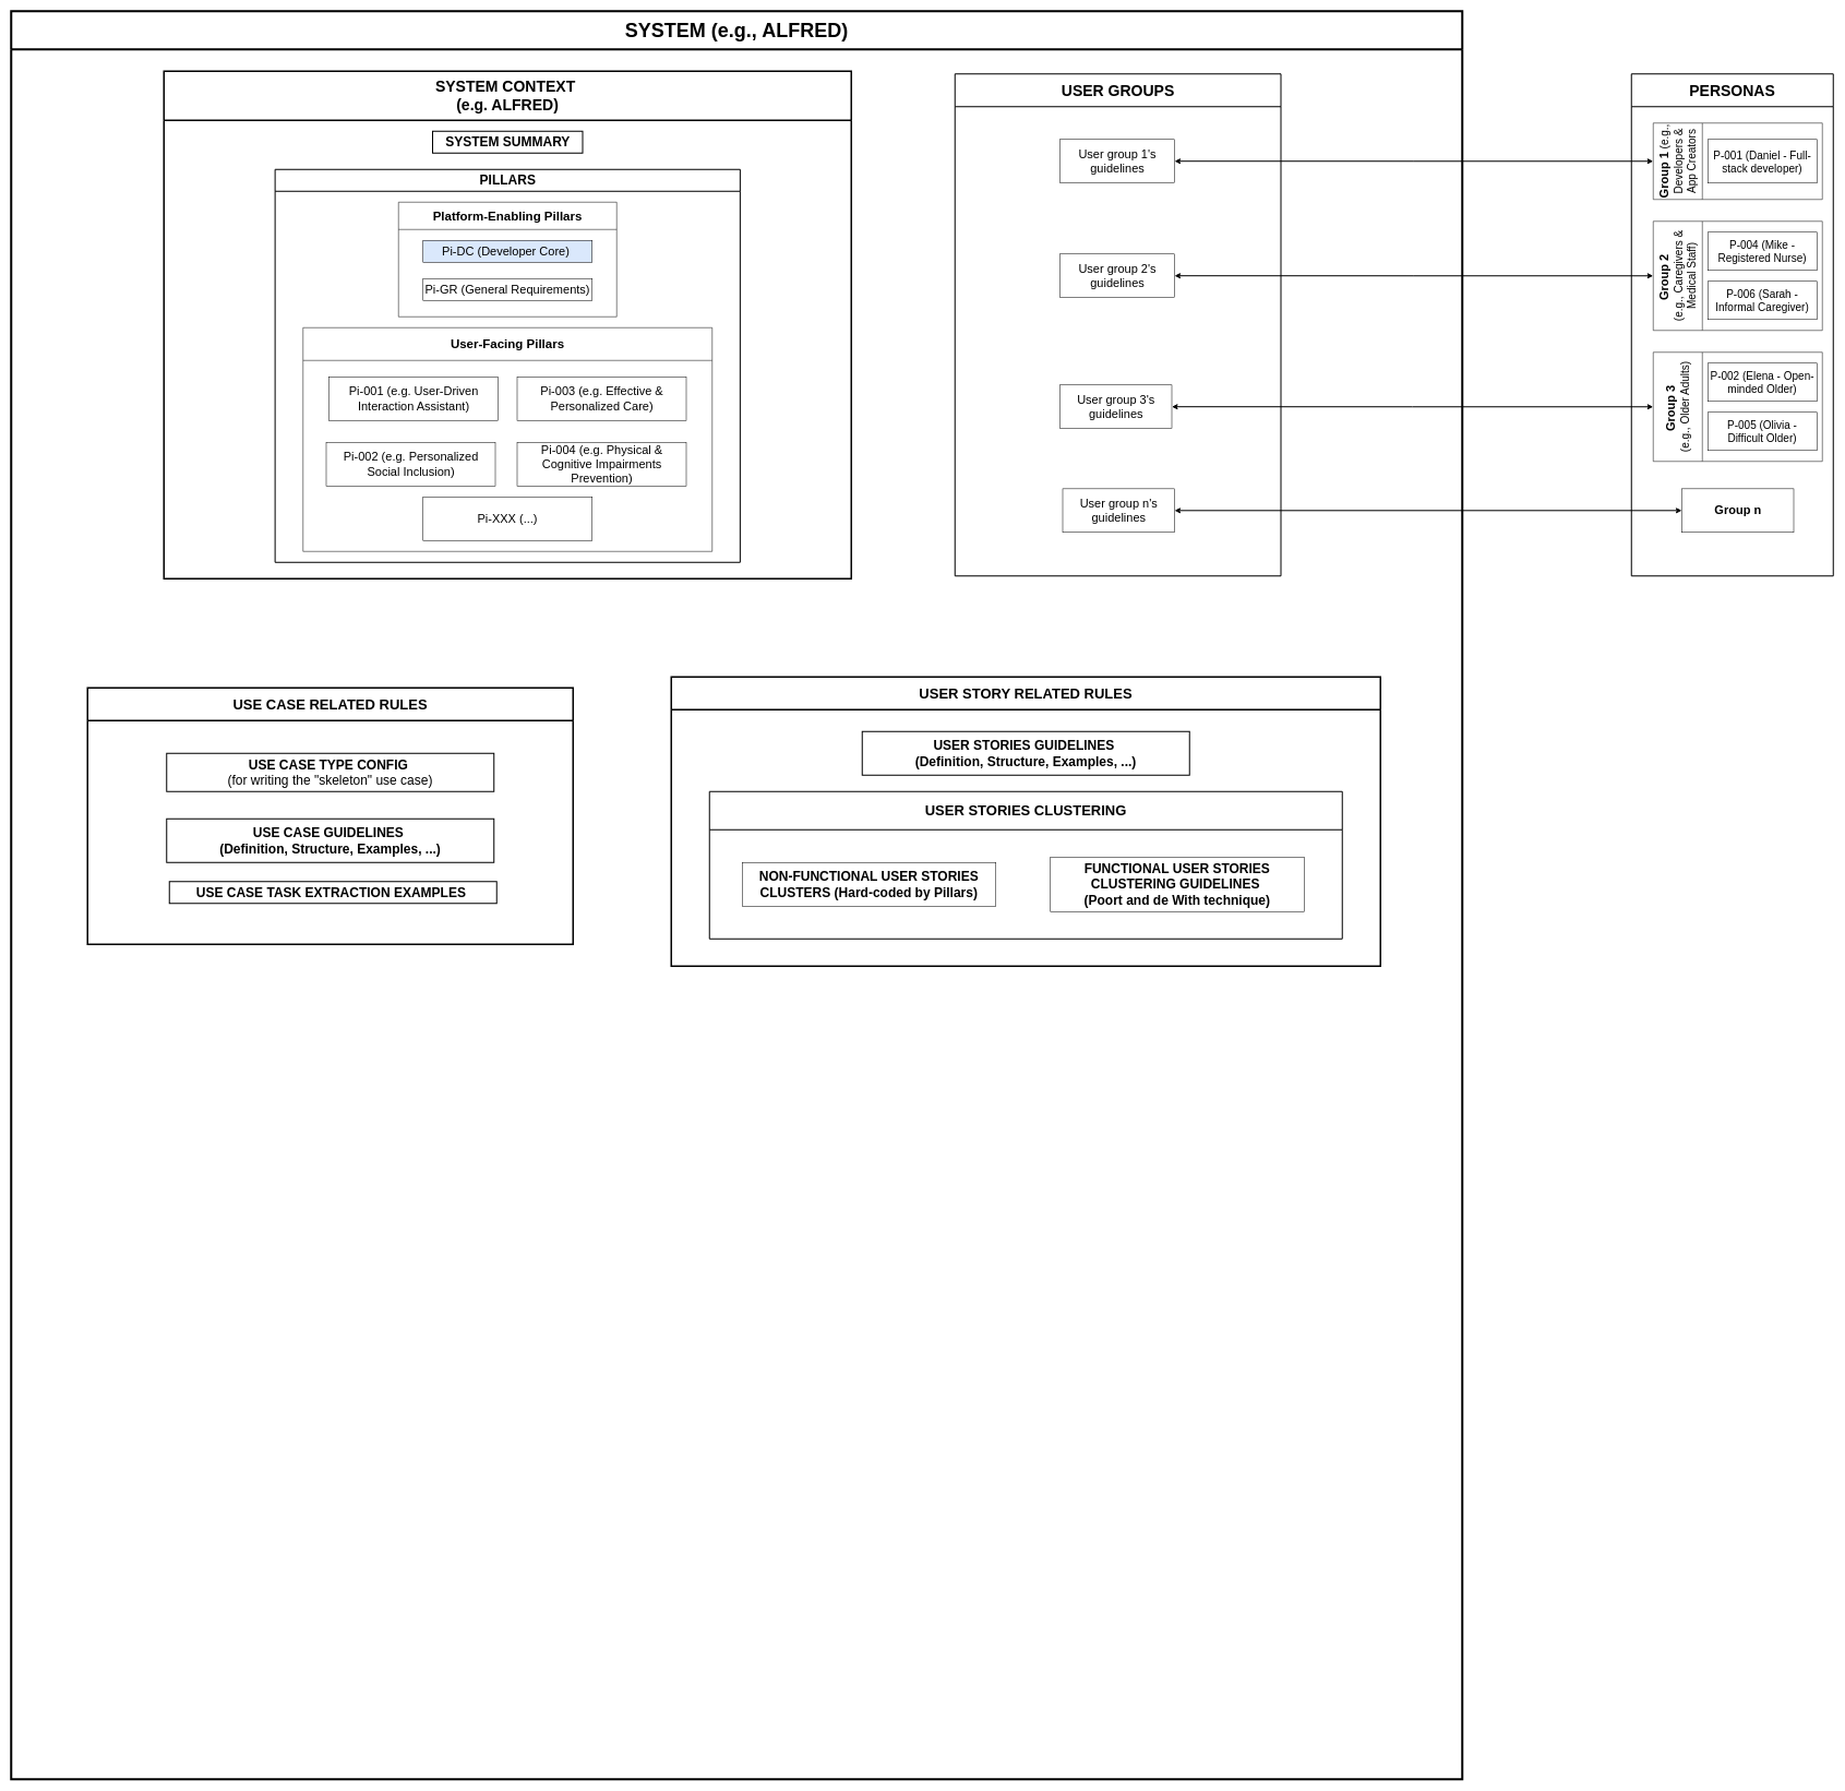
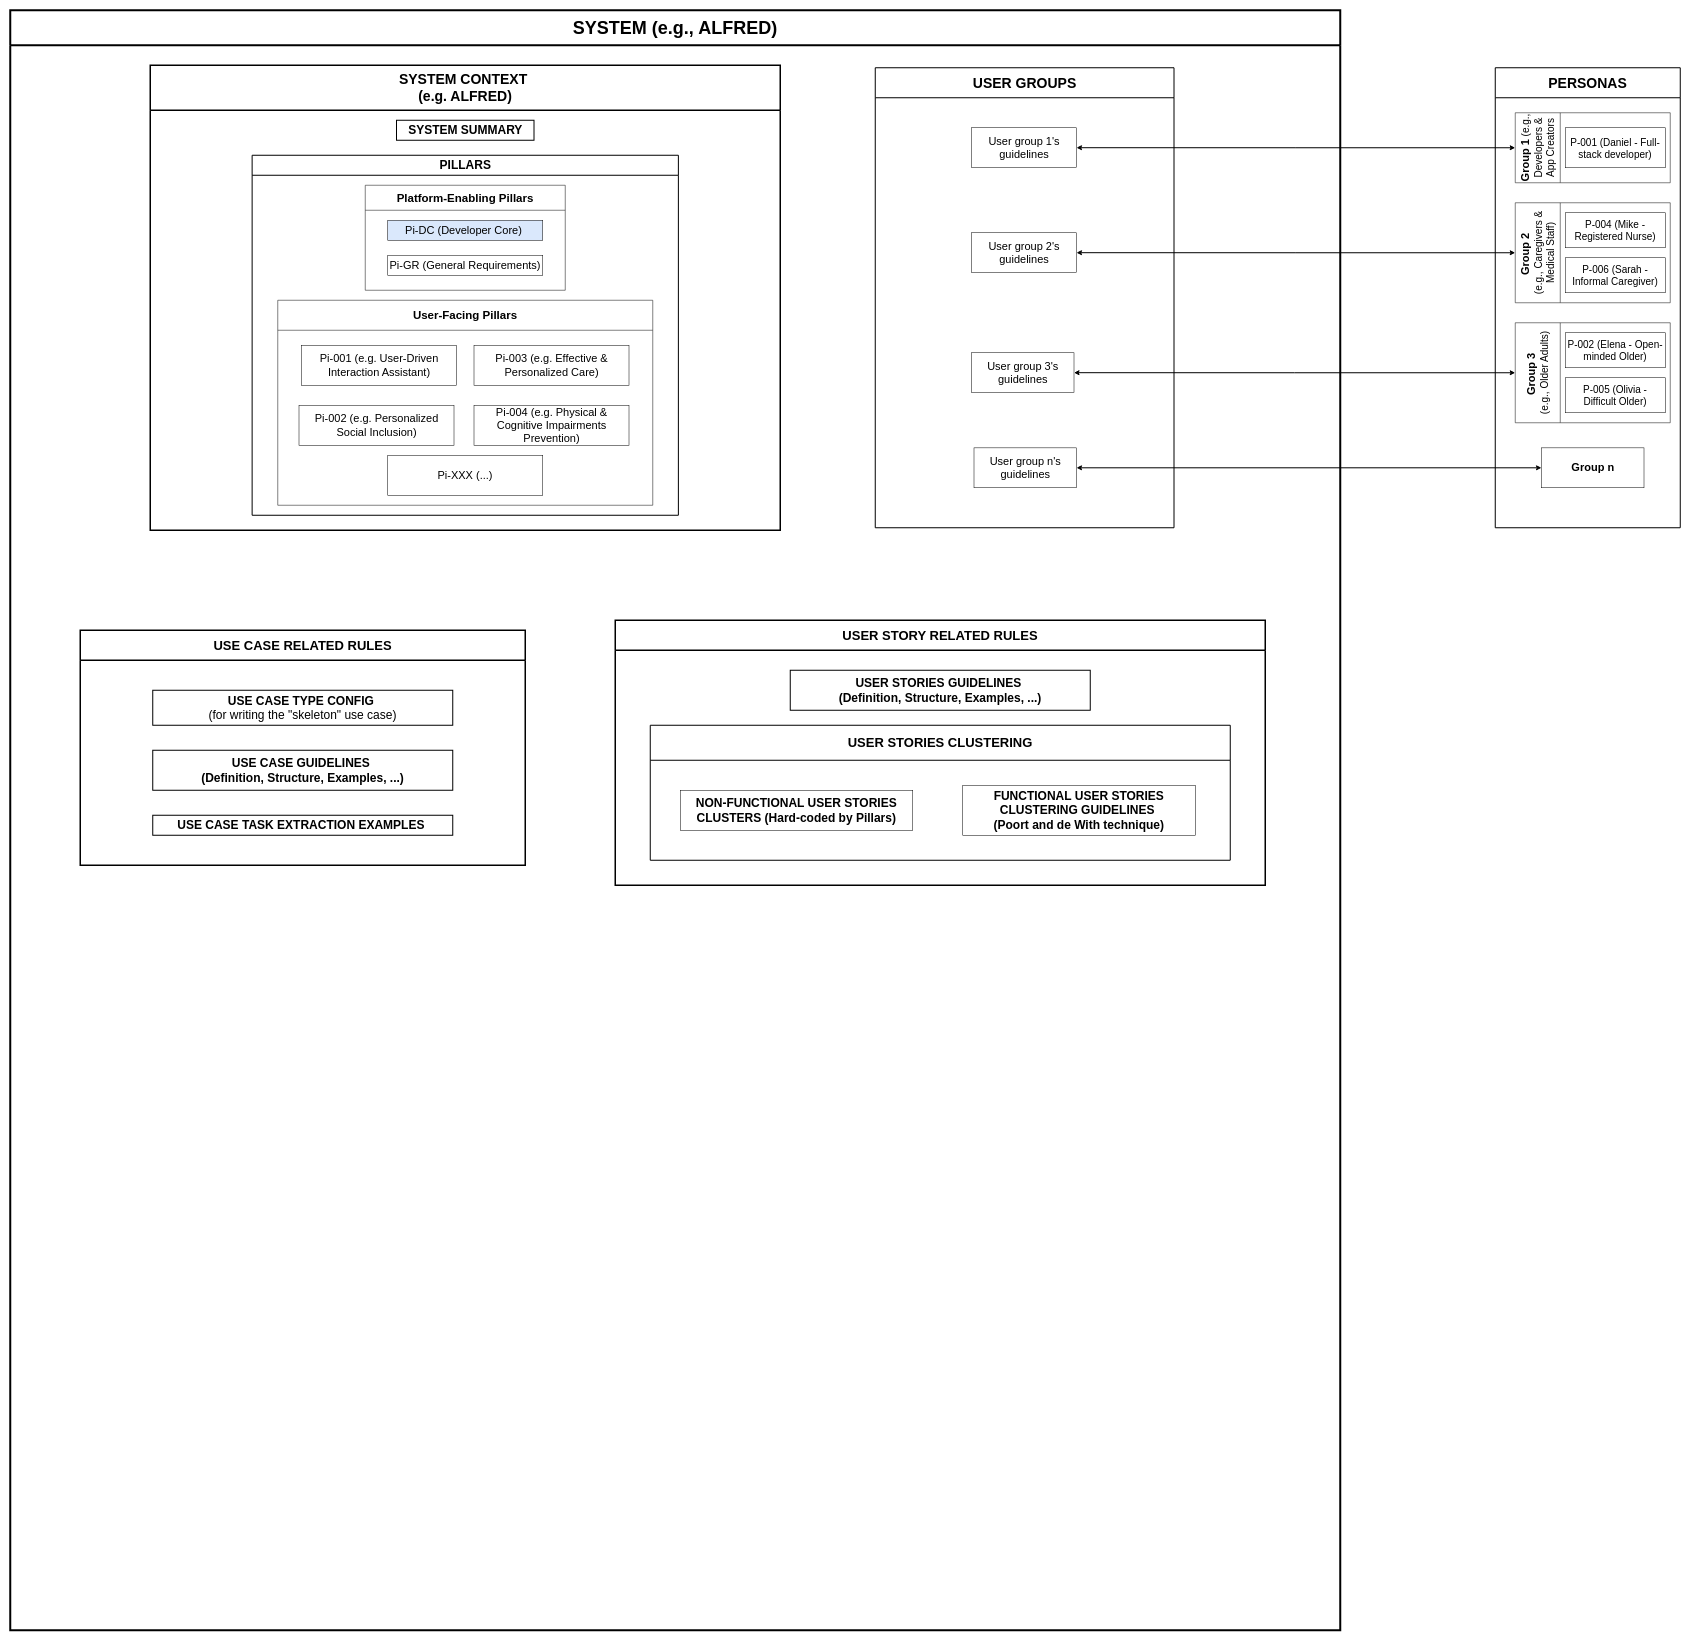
- <mxCell id="36" value="&lt;b&gt;&lt;font style=&quot;font-size: 24px;&quot;&gt;USE CASE TASK EXTRACTION EXAMPLES&amp;nbsp;&lt;/font&gt;&lt;/b&gt;" style="rounded=0;whiteSpace=wrap;html=1;strokeWidth=2;" vertex="1" parent="34"><mxGeometry x="150" y="355" width="600" height="40" as="geometry" /></mxCell>
+ <mxCell id="36" value="&lt;b&gt;&lt;font style=&quot;font-size: 24px;&quot;&gt;USE CASE TASK EXTRACTION EXAMPLES&amp;nbsp;&lt;/font&gt;&lt;/b&gt;" style="rounded=0;whiteSpace=wrap;html=1;strokeWidth=2;" vertex="1" parent="34"><mxGeometry x="145" y="370" width="600" height="40" as="geometry" /></mxCell>
